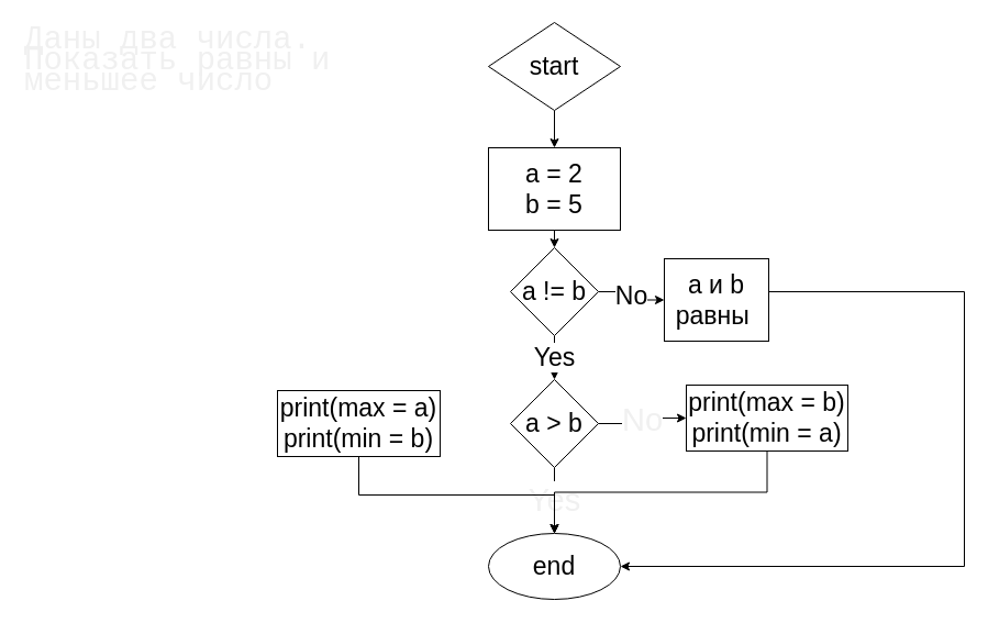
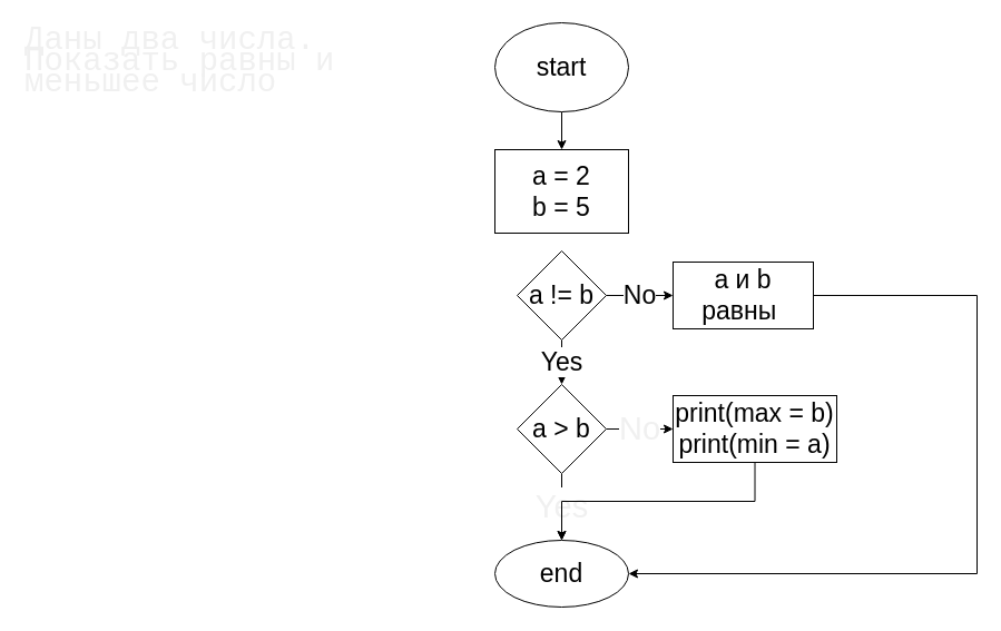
- <mxCell id="3" value="start" style="rhombus;whiteSpace=wrap;html=1;fontSize=23;" parent="1" vertex="1"><mxGeometry x="444" y="20" width="120" height="80" as="geometry" /></mxCell>
+ <mxCell id="3" value="start" style="ellipse;whiteSpace=wrap;html=1;fontSize=23;" parent="1" vertex="1"><mxGeometry x="444" y="20" width="120" height="80" as="geometry" /></mxCell>
- <mxCell id="4" style="edgeStyle=orthogonalEdgeStyle;rounded=0;orthogonalLoop=1;jettySize=auto;html=1;exitX=0.5;exitY=1;exitDx=0;exitDy=0;entryX=0.5;entryY=0;entryDx=0;entryDy=0;fontSize=29;fontColor=#F0F0F0;" parent="1" source="5" target="8" edge="1"><mxGeometry relative="1" as="geometry"><mxPoint x="504" y="232" as="targetPoint" /></mxGeometry></mxCell>
- <mxCell id="13" value="a и b равны&amp;nbsp;" style="whiteSpace=wrap;html=1;fontSize=23;" parent="1" vertex="1"><mxGeometry x="604" y="235" width="95" height="75" as="geometry" /></mxCell>
+ <mxCell id="13" value="a и b равны&amp;nbsp;" style="whiteSpace=wrap;html=1;fontSize=23;" parent="1" vertex="1"><mxGeometry x="604" y="235" width="126" height="60" as="geometry" /></mxCell>
- <mxCell id="18" value="print(max = b)&lt;br&gt;print(min = a)" style="whiteSpace=wrap;html=1;fontSize=23;" parent="1" vertex="1"><mxGeometry x="624" y="350" width="147" height="60" as="geometry" /></mxCell>
+ <mxCell id="18" value="print(max = b)&lt;br&gt;print(min = a)" style="whiteSpace=wrap;html=1;fontSize=23;" parent="1" vertex="1"><mxGeometry x="604" y="355" width="147" height="60" as="geometry" /></mxCell>
- <mxCell id="16" value="print(max = a)&lt;br&gt;print(min = b)" style="whiteSpace=wrap;html=1;fontSize=23;" parent="1" vertex="1"><mxGeometry x="252" y="355" width="148" height="60" as="geometry" /></mxCell>
- <mxCell id="15" style="edgeStyle=orthogonalEdgeStyle;rounded=0;html=1;exitX=0.5;exitY=1;exitDx=0;exitDy=0;entryX=0.5;entryY=0;entryDx=0;entryDy=0;elbow=vertical;" edge="1" parent="1" source="16" target="19"><mxGeometry relative="1" as="geometry" /></mxCell>
